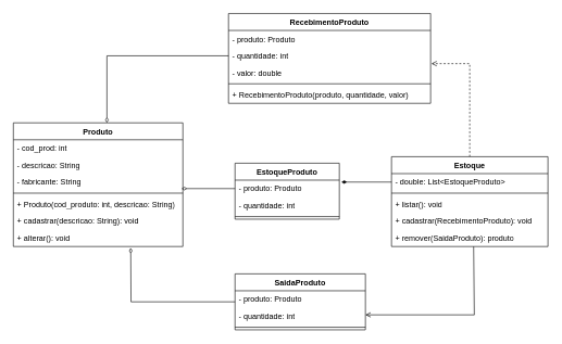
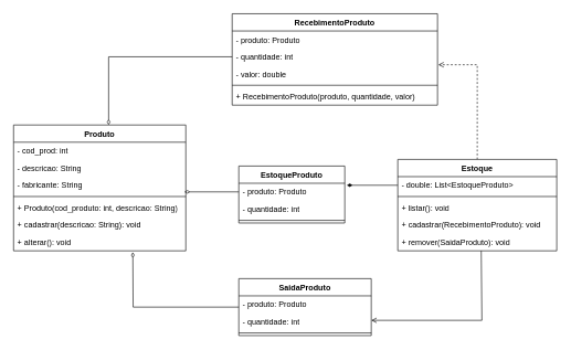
- <mxCell id="8" value="+ remover(SaidaProduto): produto" style="text;strokeColor=none;fillColor=none;align=left;verticalAlign=top;spacingLeft=4;spacingRight=4;overflow=hidden;rotatable=0;points=[[0,0.5],[1,0.5]];portConstraint=eastwest;whiteSpace=wrap;html=1;" vertex="1" parent="3"><mxGeometry y="112" width="240" height="26" as="geometry" /></mxCell>
+ <mxCell id="8" value="+ remover(SaidaProduto): void" style="text;strokeColor=none;fillColor=none;align=left;verticalAlign=top;spacingLeft=4;spacingRight=4;overflow=hidden;rotatable=0;points=[[0,0.5],[1,0.5]];portConstraint=eastwest;whiteSpace=wrap;html=1;" vertex="1" parent="3"><mxGeometry y="112" width="240" height="26" as="geometry" /></mxCell>
